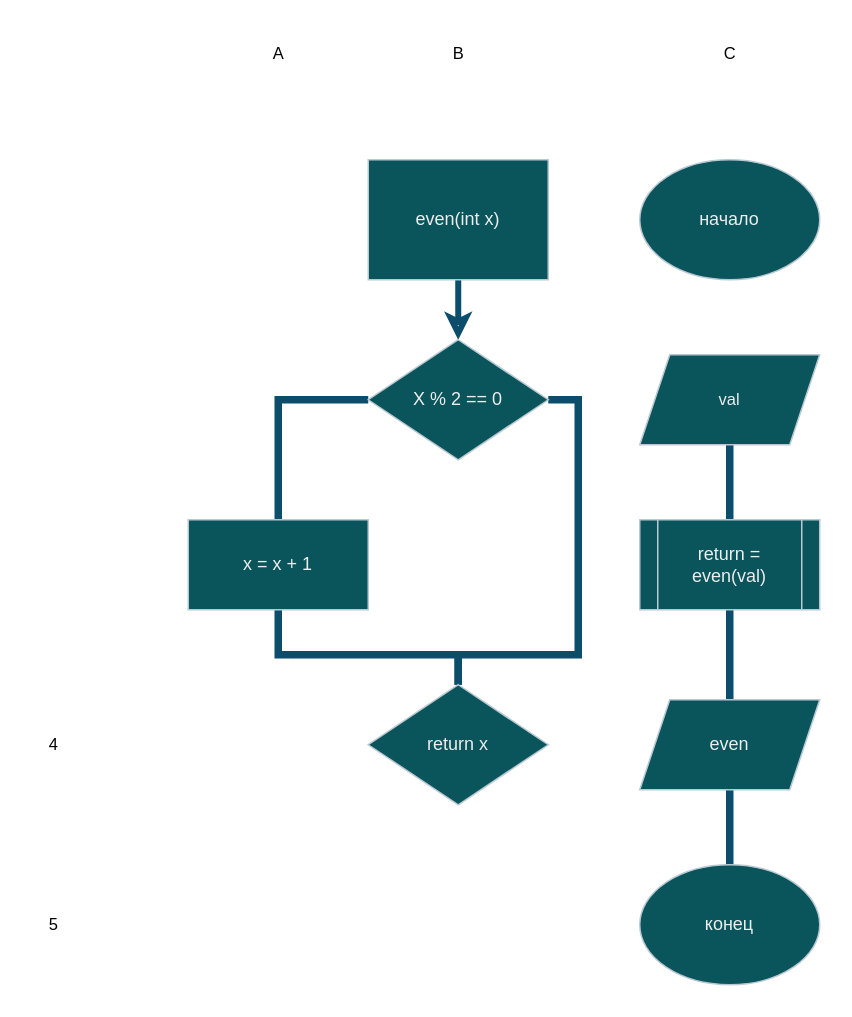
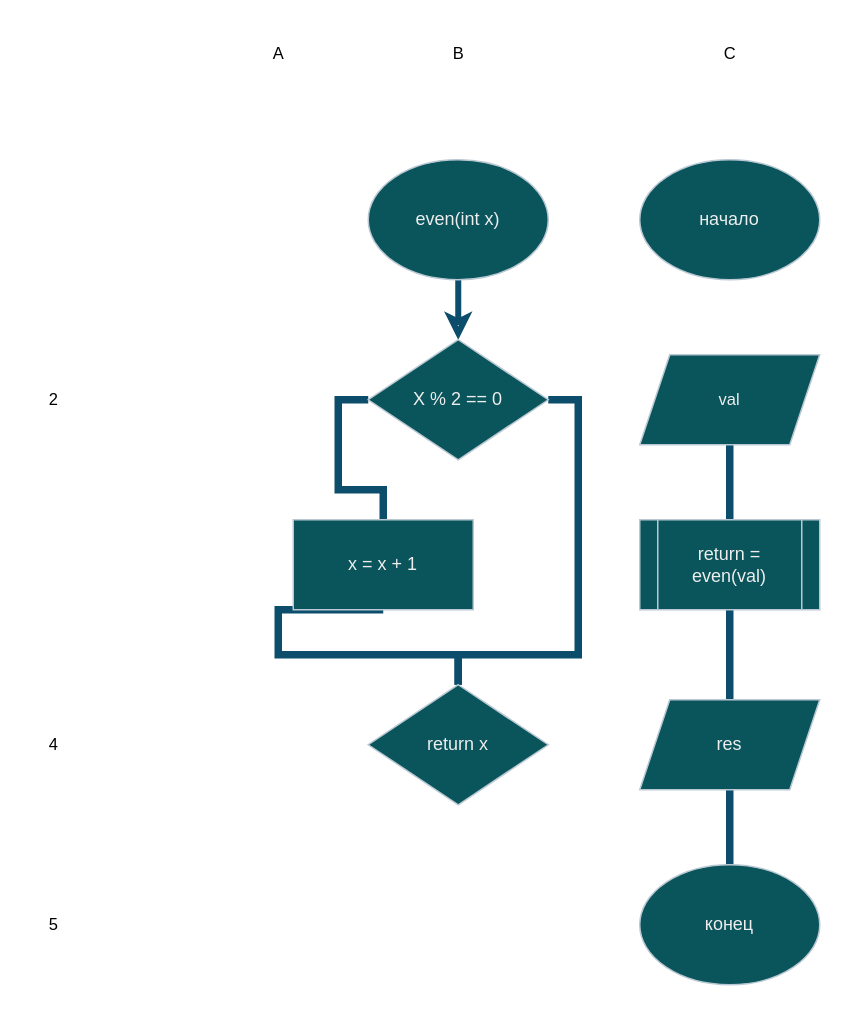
- <mxCell id="3" value="even(int x)" style="whiteSpace=wrap;html=1;strokeColor=#BAC8D3;fontColor=#EEEEEE;fillColor=#09555B;labelBackgroundColor=none;rounded=0;" vertex="1" parent="1"><mxGeometry x="245" y="106" width="120" height="80" as="geometry" /></mxCell>
+ <mxCell id="3" value="even(int x)" style="ellipse;whiteSpace=wrap;html=1;strokeColor=#BAC8D3;fontColor=#EEEEEE;fillColor=#09555B;labelBackgroundColor=none;" vertex="1" parent="1"><mxGeometry x="245" y="106" width="120" height="80" as="geometry" /></mxCell>
+ <mxCell id="21" value="2" style="text;html=1;align=center;verticalAlign=middle;resizable=0;points=[];autosize=1;strokeColor=none;fillColor=none;fontFamily=Helvetica;fontSize=11;fontColor=default;labelBackgroundColor=default;" vertex="1" parent="1"><mxGeometry x="20" y="251" width="30" height="30" as="geometry" /></mxCell>
- <mxCell id="8" value="x = x + 1" style="rounded=0;whiteSpace=wrap;html=1;strokeColor=#BAC8D3;fontColor=#EEEEEE;fillColor=#09555B;labelBackgroundColor=none;" vertex="1" parent="1"><mxGeometry x="125" y="346" width="120" height="60" as="geometry" /></mxCell>
+ <mxCell id="8" value="x = x + 1" style="rounded=0;whiteSpace=wrap;html=1;strokeColor=#BAC8D3;fontColor=#EEEEEE;fillColor=#09555B;labelBackgroundColor=none;" vertex="1" parent="1"><mxGeometry x="195" y="346" width="120" height="60" as="geometry" /></mxCell>
- <mxCell id="16" value="even" style="shape=parallelogram;perimeter=parallelogramPerimeter;whiteSpace=wrap;html=1;fixedSize=1;strokeColor=#BAC8D3;fontColor=#EEEEEE;fillColor=#09555B;" vertex="1" parent="1"><mxGeometry x="426" y="466" width="120" height="60" as="geometry" /></mxCell>
+ <mxCell id="16" value="res" style="shape=parallelogram;perimeter=parallelogramPerimeter;whiteSpace=wrap;html=1;fixedSize=1;strokeColor=#BAC8D3;fontColor=#EEEEEE;fillColor=#09555B;" vertex="1" parent="1"><mxGeometry x="426" y="466" width="120" height="60" as="geometry" /></mxCell>
